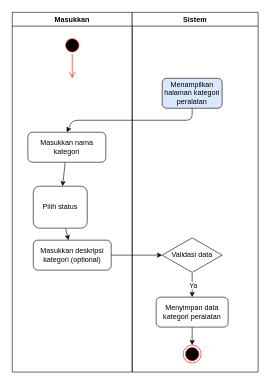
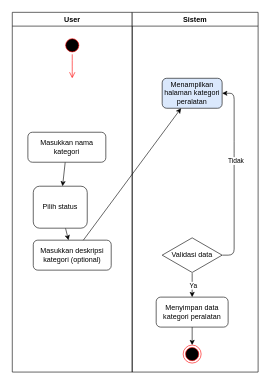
- <mxCell id="2" value="Masukkan" style="swimlane;whiteSpace=wrap;html=1;" parent="1" vertex="1"><mxGeometry x="20" y="20" width="200" height="600" as="geometry" /></mxCell>
+ <mxCell id="2" value="User" style="swimlane;whiteSpace=wrap;html=1;" parent="1" vertex="1"><mxGeometry x="20" y="20" width="200" height="600" as="geometry" /></mxCell>
+ <mxCell id="14" style="edgeStyle=none;html=1;entryX=1;entryY=0.5;entryDx=0;entryDy=0;exitX=1.004;exitY=0.5;exitDx=0;exitDy=0;exitPerimeter=0;" parent="10" source="16" target="11" edge="1"><mxGeometry relative="1" as="geometry"><Array as="points"><mxPoint x="170" y="405" /><mxPoint x="170" y="225" /><mxPoint x="170" y="135" /></Array></mxGeometry></mxCell>
+ <mxCell id="15" value="Tidak" style="edgeLabel;html=1;align=center;verticalAlign=middle;resizable=0;points=[];" parent="14" vertex="1" connectable="0"><mxGeometry x="0.281" y="-2" relative="1" as="geometry"><mxPoint y="21" as="offset" /></mxGeometry></mxCell>
- <mxCell id="20" style="edgeStyle=none;html=1;entryX=0.5;entryY=0;entryDx=0;entryDy=0;exitX=0.5;exitY=1;exitDx=0;exitDy=0;" parent="1" source="11" target="6" edge="1"><mxGeometry relative="1" as="geometry"><Array as="points"><mxPoint x="320" y="200" /><mxPoint x="120" y="200" /></Array></mxGeometry></mxCell>
- <mxCell id="21" value="" style="edgeStyle=none;html=1;" parent="1" source="9" target="16" edge="1"><mxGeometry relative="1" as="geometry" /></mxCell>
+ <mxCell id="21" value="" style="edgeStyle=none;html=1;" parent="1" source="9" target="11" edge="1"><mxGeometry relative="1" as="geometry" /></mxCell>
